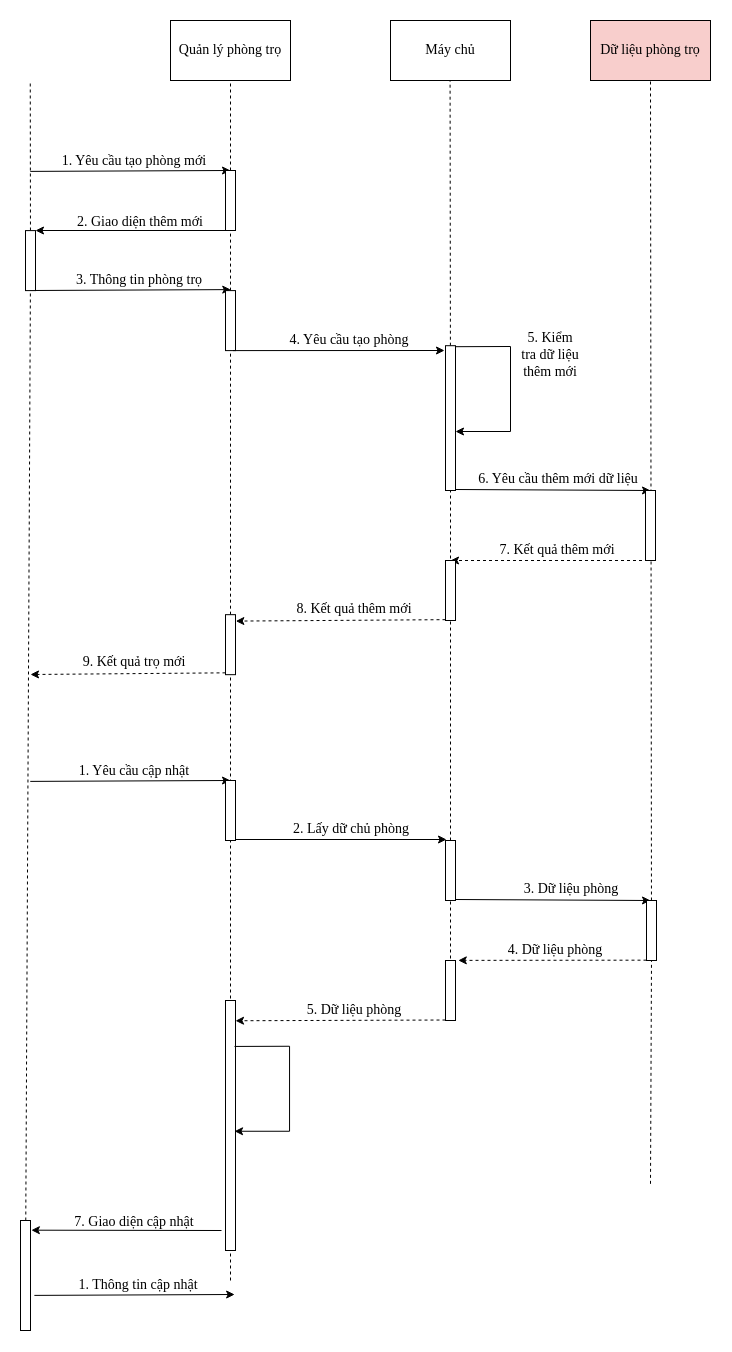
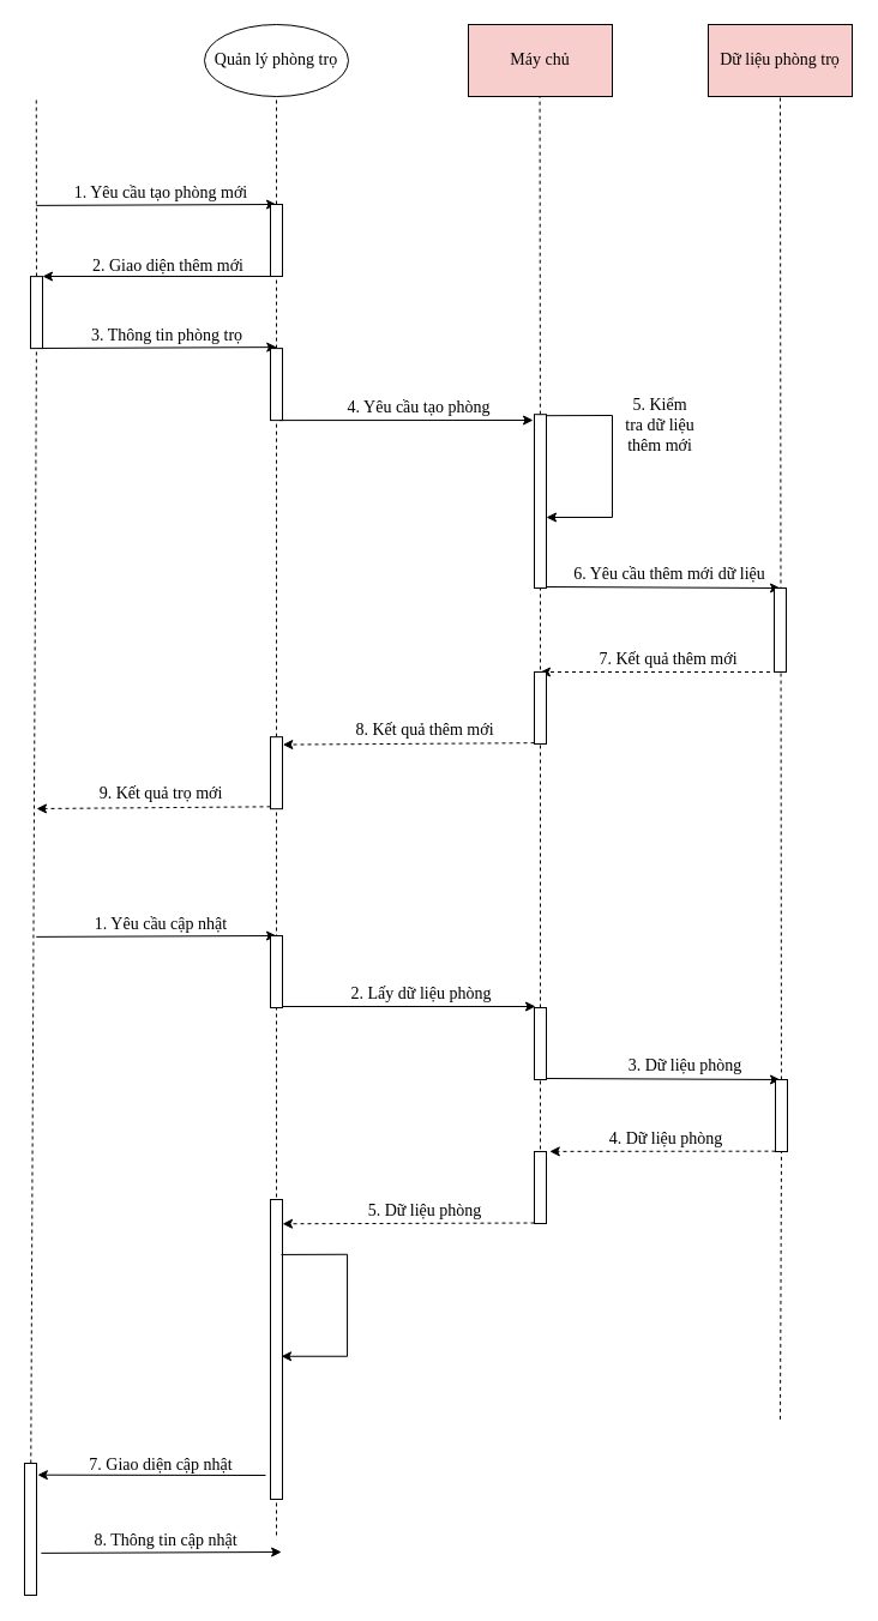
- <mxCell id="2" value="Quản lý phòng trọ" style="rounded=0;whiteSpace=wrap;html=1;fontFamily=Times New Roman;fontSize=14;" vertex="1" parent="1"><mxGeometry x="170" y="20" width="120" height="60" as="geometry" /></mxCell>
+ <mxCell id="2" value="Quản lý phòng trọ" style="ellipse;whiteSpace=wrap;html=1;fontFamily=Times New Roman;fontSize=14;" vertex="1" parent="1"><mxGeometry x="170" y="20" width="120" height="60" as="geometry" /></mxCell>
- <mxCell id="3" value="Máy chủ" style="rounded=0;whiteSpace=wrap;html=1;fontFamily=Times New Roman;fontSize=14;" vertex="1" parent="1"><mxGeometry x="390" y="20" width="120" height="60" as="geometry" /></mxCell>
+ <mxCell id="3" value="Máy chủ" style="rounded=0;whiteSpace=wrap;html=1;fontFamily=Times New Roman;fontSize=14;fillColor=#f8cecc;" vertex="1" parent="1"><mxGeometry x="390" y="20" width="120" height="60" as="geometry" /></mxCell>
- <mxCell id="44" value="2. Lấy dữ chủ phòng" style="text;html=1;strokeColor=none;fillColor=none;align=center;verticalAlign=middle;whiteSpace=wrap;rounded=0;fontFamily=Times New Roman;fontSize=14;" vertex="1" parent="1"><mxGeometry x="276" y="824.2" width="150" height="10" as="geometry" /></mxCell>
+ <mxCell id="44" value="2. Lấy dữ liệu phòng" style="text;html=1;strokeColor=none;fillColor=none;align=center;verticalAlign=middle;whiteSpace=wrap;rounded=0;fontFamily=Times New Roman;fontSize=14;" vertex="1" parent="1"><mxGeometry x="276" y="824.2" width="150" height="10" as="geometry" /></mxCell>
- <mxCell id="63" value="1. Thông tin cập nhật" style="text;html=1;strokeColor=none;fillColor=none;align=center;verticalAlign=middle;whiteSpace=wrap;rounded=0;fontFamily=Times New Roman;fontSize=14;" vertex="1" parent="1"><mxGeometry x="63.12" y="1280" width="150" height="10" as="geometry" /></mxCell>
+ <mxCell id="63" value="8. Thông tin cập nhật" style="text;html=1;strokeColor=none;fillColor=none;align=center;verticalAlign=middle;whiteSpace=wrap;rounded=0;fontFamily=Times New Roman;fontSize=14;" vertex="1" parent="1"><mxGeometry x="63.12" y="1280" width="150" height="10" as="geometry" /></mxCell>
